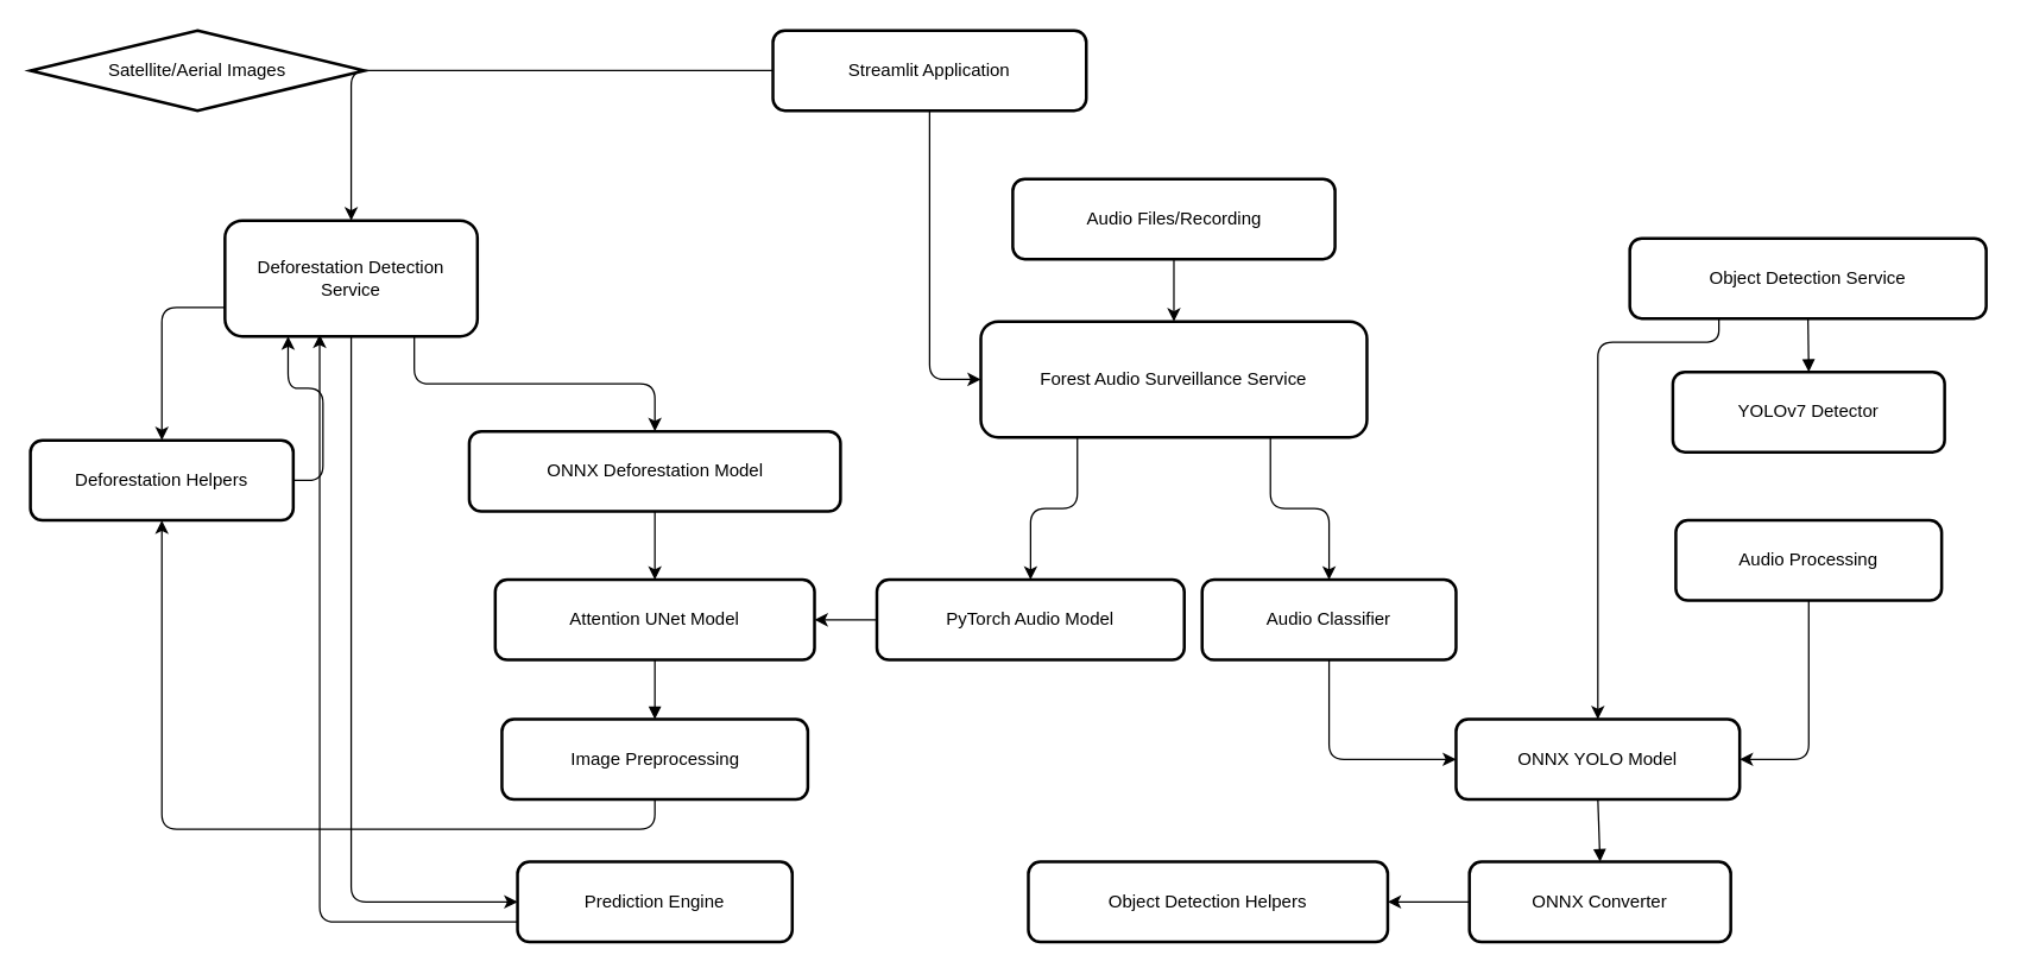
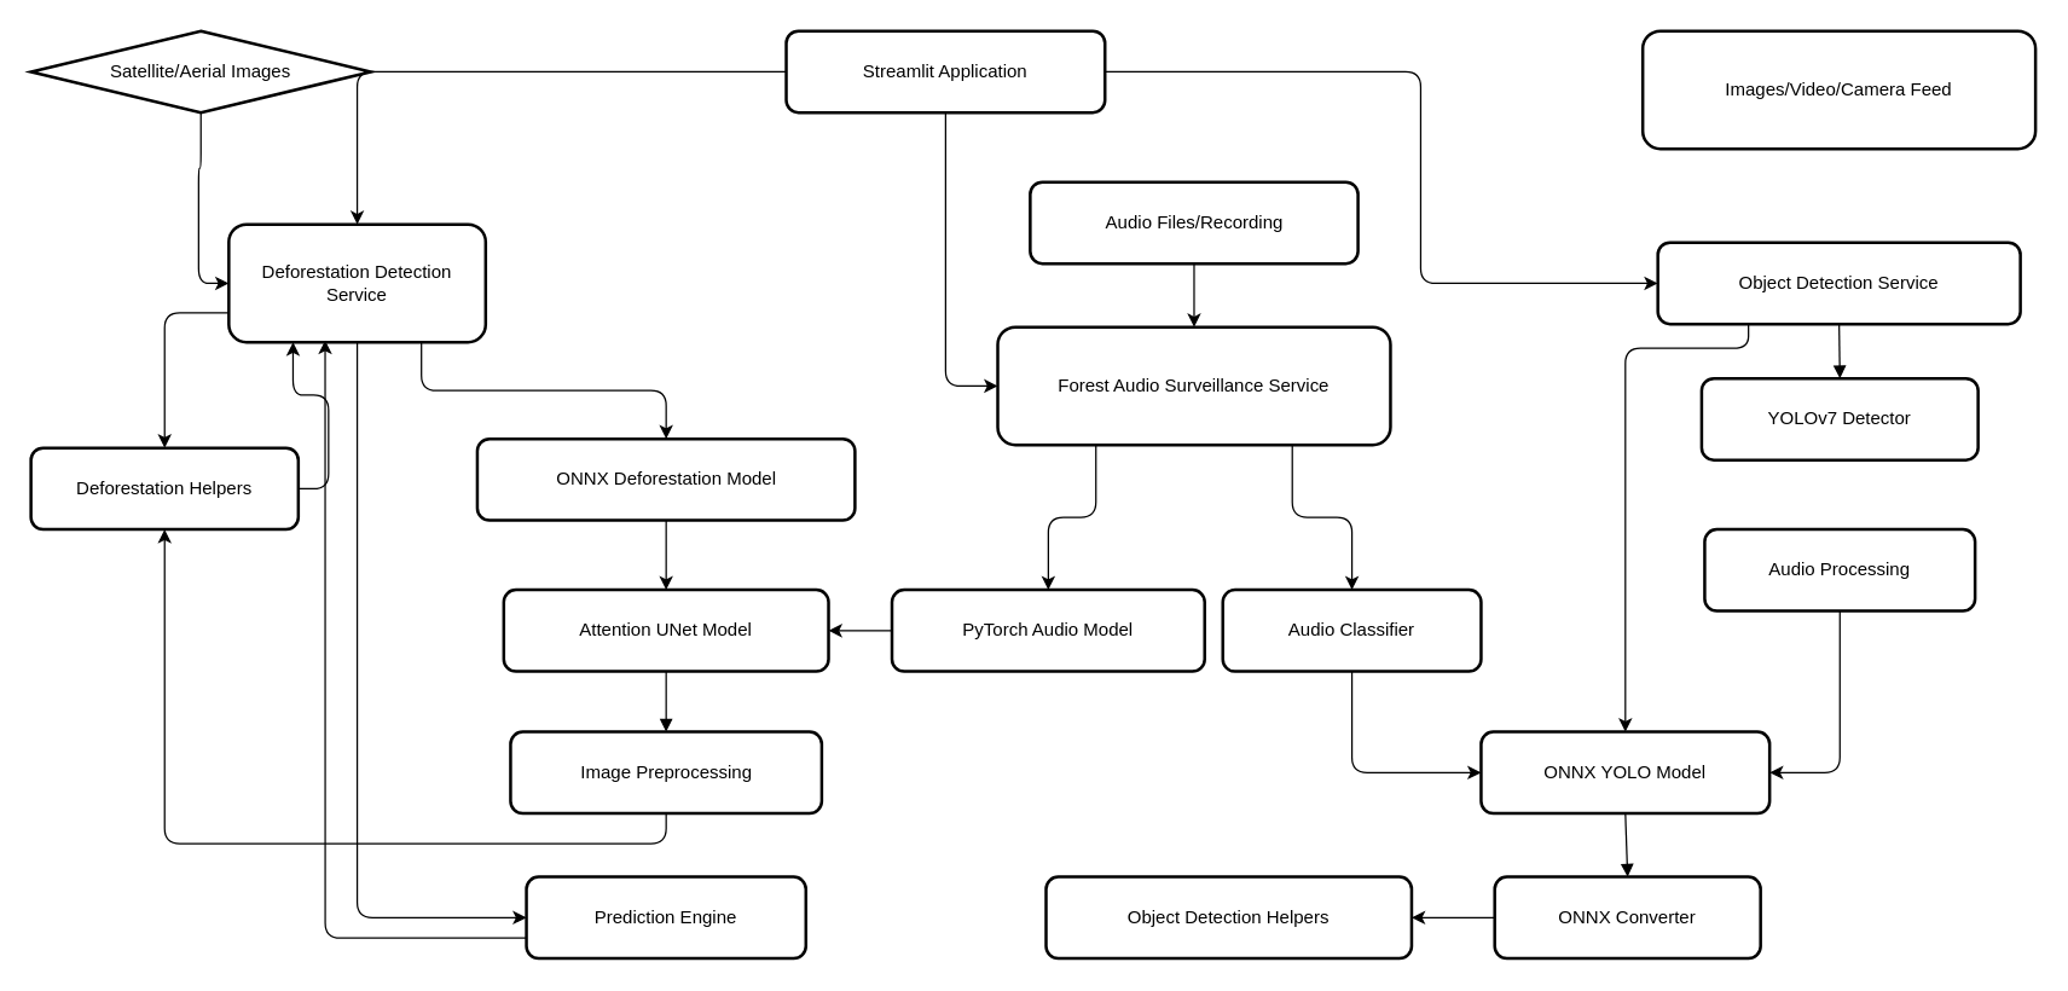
+ <mxCell id="10" value="Images/Video/Camera Feed" style="whiteSpace=wrap;strokeWidth=2;rounded=1;comic=0;strokeColor=default;strokeOpacity=100;" vertex="1" parent="1"><mxGeometry x="1087" y="20" width="260" height="78" as="geometry" /></mxCell>
+ <mxCell id="4" style="edgeStyle=orthogonalEdgeStyle;rounded=1;orthogonalLoop=1;jettySize=auto;html=1;exitX=1;exitY=0.5;exitDx=0;exitDy=0;entryX=0;entryY=0.5;entryDx=0;entryDy=0;comic=0;strokeColor=default;strokeOpacity=100;" edge="1" parent="1" source="5" target="28"><mxGeometry relative="1" as="geometry"><Array as="points"><mxPoint x="940" y="47" /><mxPoint x="940" y="187" /></Array></mxGeometry></mxCell>
+ <mxCell id="6" style="edgeStyle=orthogonalEdgeStyle;rounded=1;orthogonalLoop=1;jettySize=auto;html=1;exitX=0.5;exitY=1;exitDx=0;exitDy=0;entryX=0;entryY=0.5;entryDx=0;entryDy=0;curved=0;comic=0;strokeColor=default;strokeOpacity=100;" edge="1" parent="1" source="7" target="14"><mxGeometry relative="1" as="geometry" /></mxCell>
